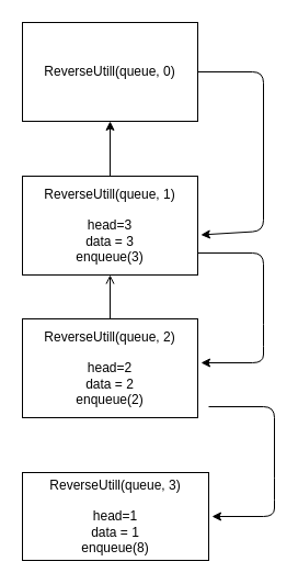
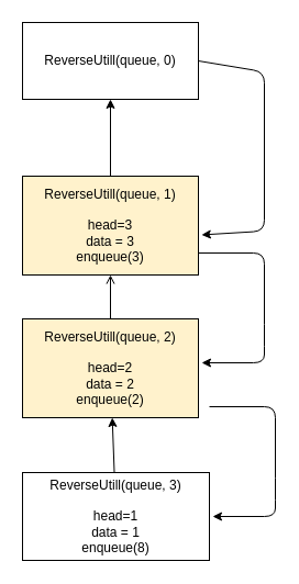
- <mxCell id="8" value="ReverseUtill(queue, 0)&lt;br&gt;" style="rounded=0;whiteSpace=wrap;html=1;" vertex="1" parent="1"><mxGeometry x="20" y="20" width="160" height="90" as="geometry" /></mxCell>
+ <mxCell id="8" value="ReverseUtill(queue, 0)&lt;br&gt;" style="rounded=0;whiteSpace=wrap;html=1;" vertex="1" parent="1"><mxGeometry x="20" y="20" width="160" height="70" as="geometry" /></mxCell>
- <mxCell id="7" value="ReverseUtill(queue, 1)&lt;br&gt;&lt;br&gt;head=3&lt;br&gt;data = 3&lt;br&gt;enqueue(3)" style="rounded=0;whiteSpace=wrap;html=1;" vertex="1" parent="1"><mxGeometry x="20" y="160" width="160" height="90" as="geometry" /></mxCell>
+ <mxCell id="7" value="ReverseUtill(queue, 1)&lt;br&gt;&lt;br&gt;head=3&lt;br&gt;data = 3&lt;br&gt;enqueue(3)" style="rounded=0;whiteSpace=wrap;html=1;fillColor=#fff2cc;" vertex="1" parent="1"><mxGeometry x="20" y="160" width="160" height="90" as="geometry" /></mxCell>
- <mxCell id="5" value="ReverseUtill(queue, 2)&lt;br&gt;&lt;br&gt;head=2&lt;br&gt;data = 2&lt;br&gt;enqueue(2)" style="rounded=0;whiteSpace=wrap;html=1;" vertex="1" parent="1"><mxGeometry x="20" y="290" width="160" height="90" as="geometry" /></mxCell>
+ <mxCell id="5" value="ReverseUtill(queue, 2)&lt;br&gt;&lt;br&gt;head=2&lt;br&gt;data = 2&lt;br&gt;enqueue(2)" style="rounded=0;whiteSpace=wrap;html=1;fillColor=#fff2cc;" vertex="1" parent="1"><mxGeometry x="20" y="290" width="160" height="90" as="geometry" /></mxCell>
+ <mxCell id="2" value="" style="edgeStyle=none;html=1;" edge="1" parent="1" source="3" target="5"><mxGeometry relative="1" as="geometry" /></mxCell>
